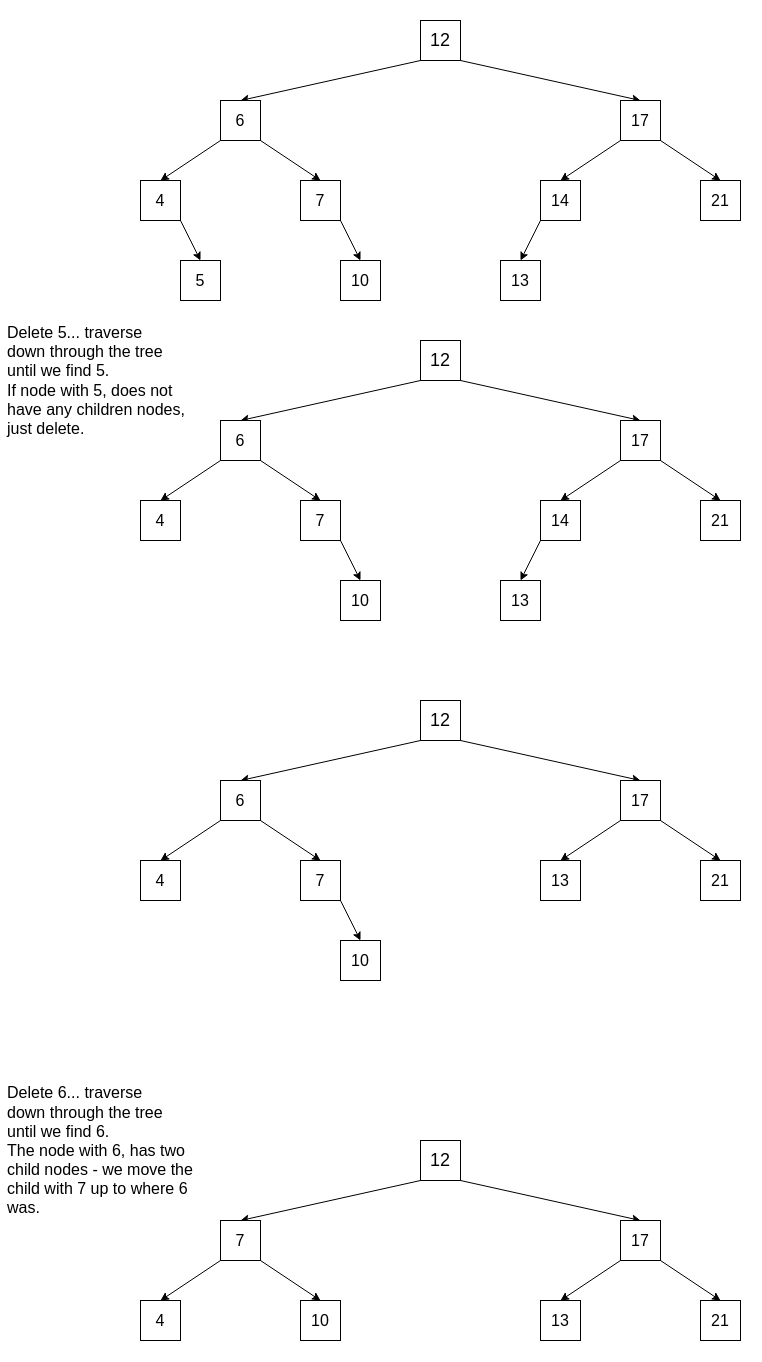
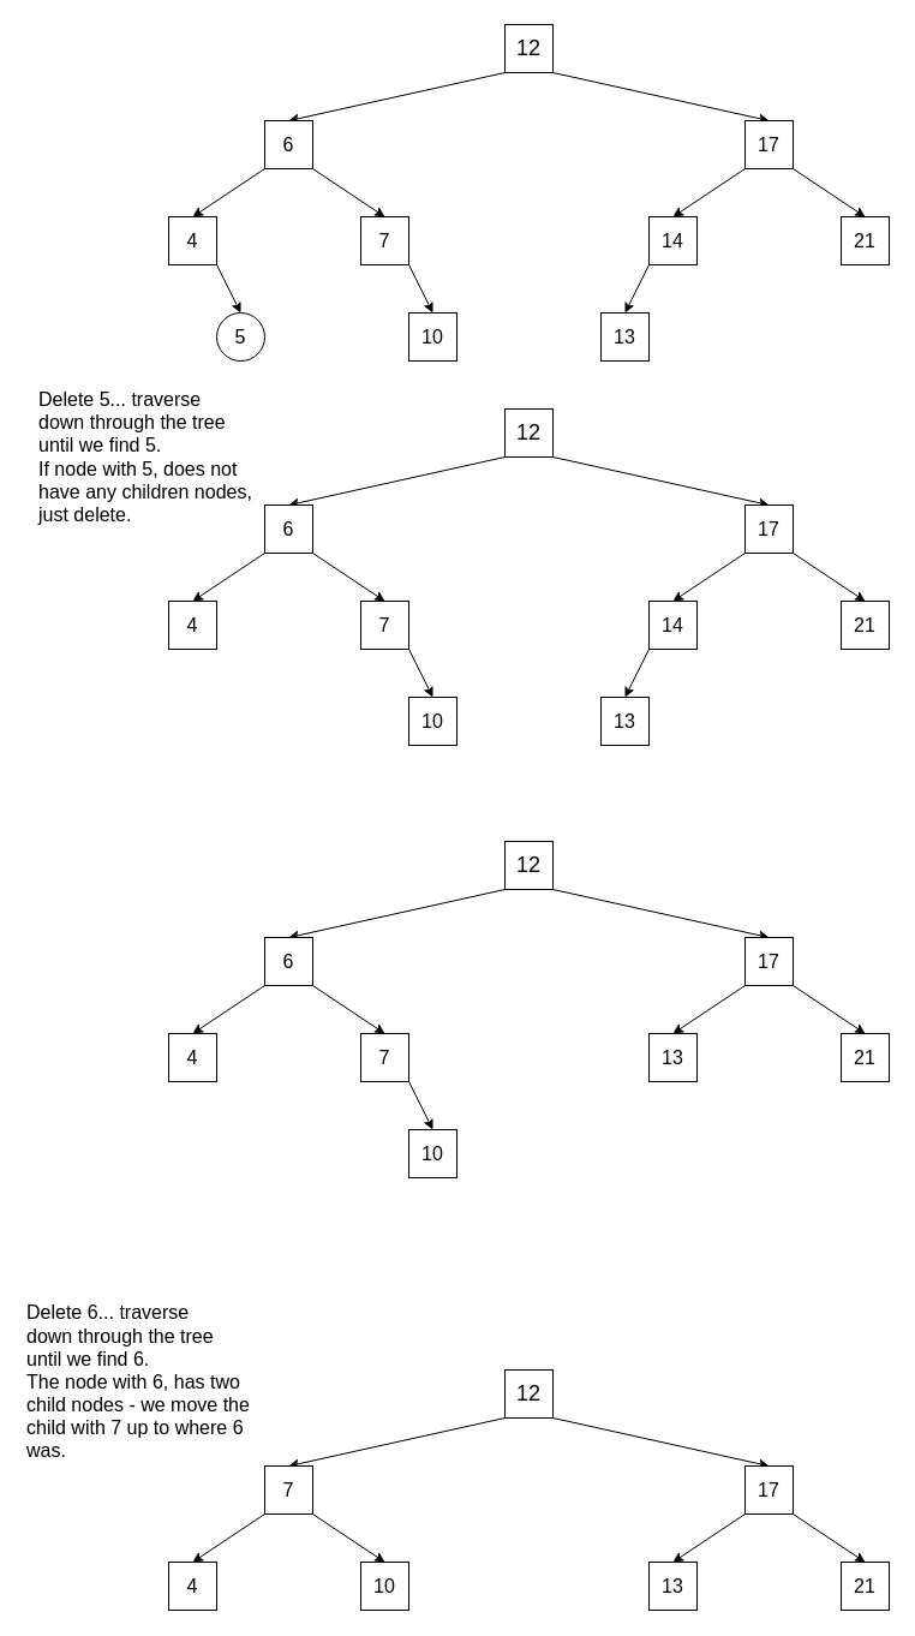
- <mxCell id="18" value="5" style="rounded=0;whiteSpace=wrap;html=1;fontSize=16;align=center;" vertex="1" parent="1"><mxGeometry x="180" y="260" width="40" height="40" as="geometry" /></mxCell>
+ <mxCell id="18" value="5" style="ellipse;whiteSpace=wrap;html=1;fontSize=16;align=center;" vertex="1" parent="1"><mxGeometry x="180" y="260" width="40" height="40" as="geometry" /></mxCell>
- <mxCell id="21" value="&lt;div&gt;Delete 5... traverse&lt;/div&gt;&lt;div&gt;down through the tree&lt;/div&gt;&lt;div&gt;until we find 5.&lt;/div&gt;&lt;div&gt;If node with 5, does not&lt;/div&gt;&lt;div&gt;have any children nodes,&lt;/div&gt;&lt;div&gt;just delete.&lt;br&gt;&lt;/div&gt;" style="text;html=1;align=left;verticalAlign=middle;resizable=0;points=[];autosize=1;fontSize=16;" vertex="1" parent="1"><mxGeometry x="5" y="320" width="190" height="120" as="geometry" /></mxCell>
+ <mxCell id="21" value="&lt;div&gt;Delete 5... traverse&lt;/div&gt;&lt;div&gt;down through the tree&lt;/div&gt;&lt;div&gt;until we find 5.&lt;/div&gt;&lt;div&gt;If node with 5, does not&lt;/div&gt;&lt;div&gt;have any children nodes,&lt;/div&gt;&lt;div&gt;just delete.&lt;br&gt;&lt;/div&gt;" style="text;html=1;align=left;verticalAlign=middle;resizable=0;points=[];autosize=1;fontSize=16;" vertex="1" parent="1"><mxGeometry x="30" y="320" width="190" height="120" as="geometry" /></mxCell>
- <mxCell id="55" value="&lt;div&gt;Delete 6... traverse&lt;/div&gt;&lt;div&gt;down through the tree&lt;/div&gt;&lt;div&gt;until we find 6.&lt;/div&gt;&lt;div&gt;The node with 6, has two &lt;br&gt;&lt;/div&gt;&lt;div&gt;child nodes - we move the &lt;br&gt;&lt;/div&gt;&lt;div&gt;child with 7 up to where 6 &lt;br&gt;&lt;/div&gt;&lt;div&gt;was.&lt;br&gt;&lt;/div&gt;" style="text;html=1;align=left;verticalAlign=middle;resizable=0;points=[];autosize=1;fontSize=16;" vertex="1" parent="1"><mxGeometry x="5" y="1080" width="200" height="140" as="geometry" /></mxCell>
+ <mxCell id="55" value="&lt;div&gt;Delete 6... traverse&lt;/div&gt;&lt;div&gt;down through the tree&lt;/div&gt;&lt;div&gt;until we find 6.&lt;/div&gt;&lt;div&gt;The node with 6, has two &lt;br&gt;&lt;/div&gt;&lt;div&gt;child nodes - we move the &lt;br&gt;&lt;/div&gt;&lt;div&gt;child with 7 up to where 6 &lt;br&gt;&lt;/div&gt;&lt;div&gt;was.&lt;br&gt;&lt;/div&gt;" style="text;html=1;align=left;verticalAlign=middle;resizable=0;points=[];autosize=1;fontSize=16;" vertex="1" parent="1"><mxGeometry x="20" y="1080" width="200" height="140" as="geometry" /></mxCell>
